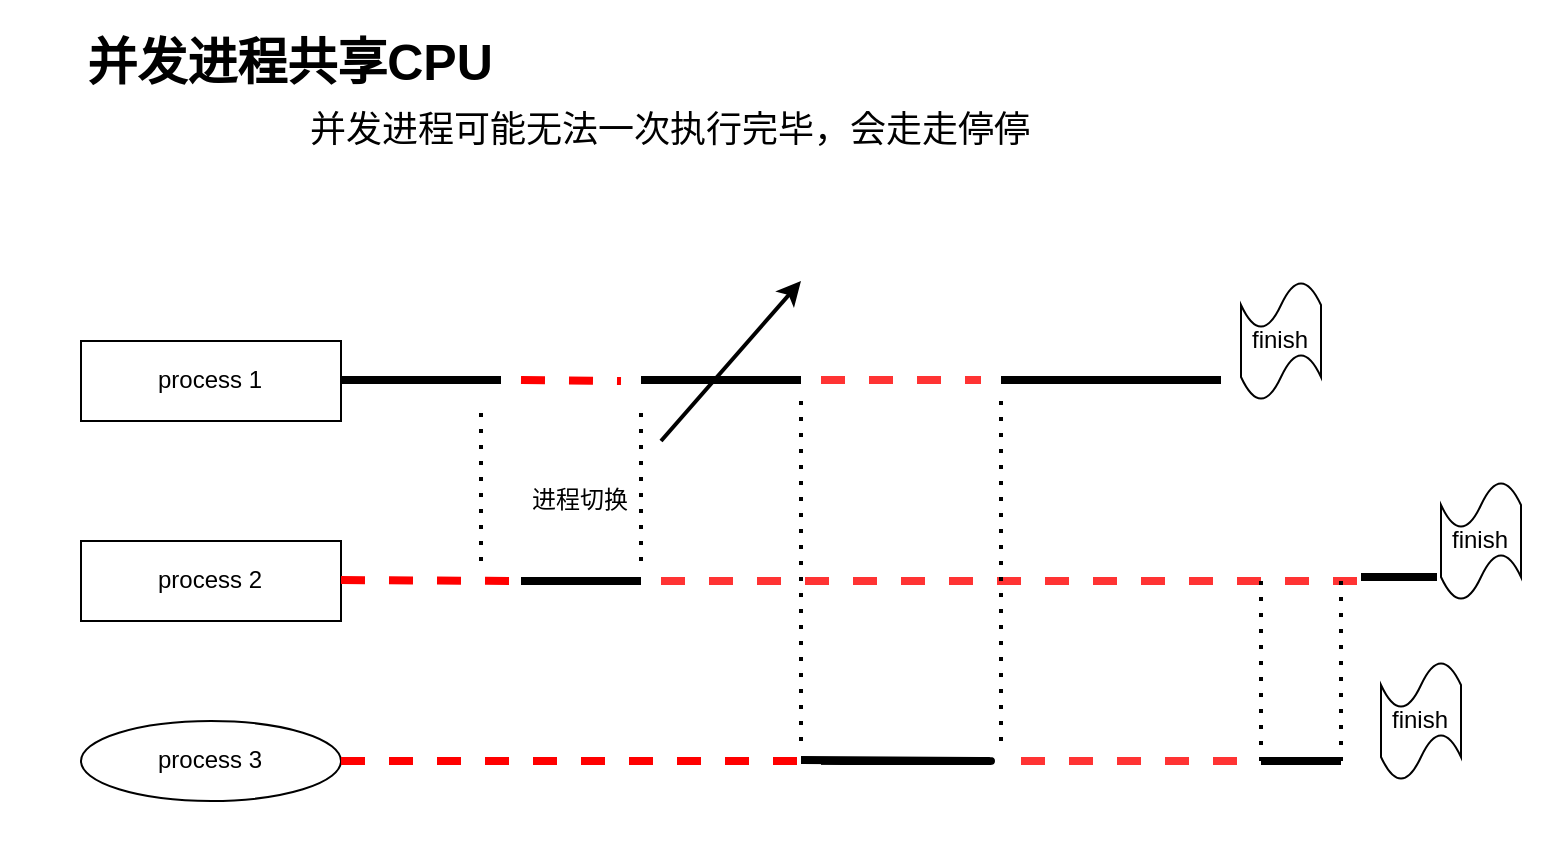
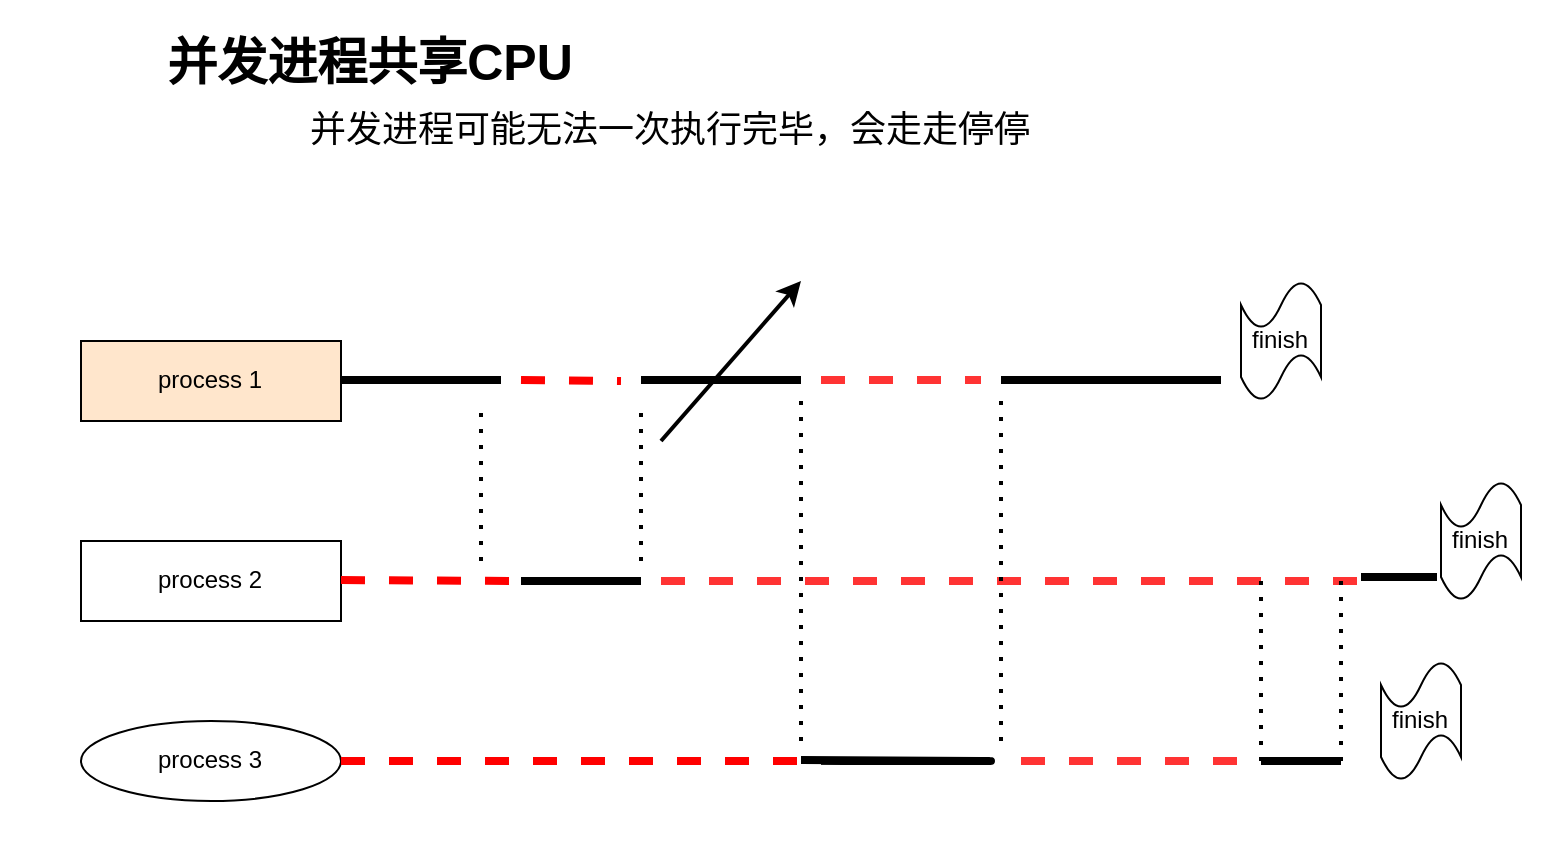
- <mxCell id="2" value="&lt;font style=&quot;font-size: 25px&quot;&gt;&lt;b&gt;并发进程共享CPU&lt;/b&gt;&lt;/font&gt;" style="text;html=1;strokeColor=none;fillColor=none;align=center;verticalAlign=middle;whiteSpace=wrap;rounded=0;" vertex="1" parent="1"><mxGeometry x="20" y="20" width="250" height="20" as="geometry" /></mxCell>
+ <mxCell id="2" value="&lt;font style=&quot;font-size: 25px&quot;&gt;&lt;b&gt;并发进程共享CPU&lt;/b&gt;&lt;/font&gt;" style="text;html=1;strokeColor=none;fillColor=none;align=center;verticalAlign=middle;whiteSpace=wrap;rounded=0;" vertex="1" parent="1"><mxGeometry x="60" y="20" width="250" height="20" as="geometry" /></mxCell>
- <mxCell id="4" value="process 1" style="rounded=0;whiteSpace=wrap;html=1;" vertex="1" parent="1"><mxGeometry x="40" y="170" width="130" height="40" as="geometry" /></mxCell>
+ <mxCell id="4" value="process 1" style="rounded=0;whiteSpace=wrap;html=1;fillColor=#ffe6cc;" vertex="1" parent="1"><mxGeometry x="40" y="170" width="130" height="40" as="geometry" /></mxCell>
- <mxCell id="30" value="进程切换" style="text;html=1;strokeColor=none;fillColor=none;align=center;verticalAlign=middle;whiteSpace=wrap;rounded=0;" vertex="1" parent="1"><mxGeometry x="260" y="240" width="60" height="20" as="geometry" /></mxCell>
